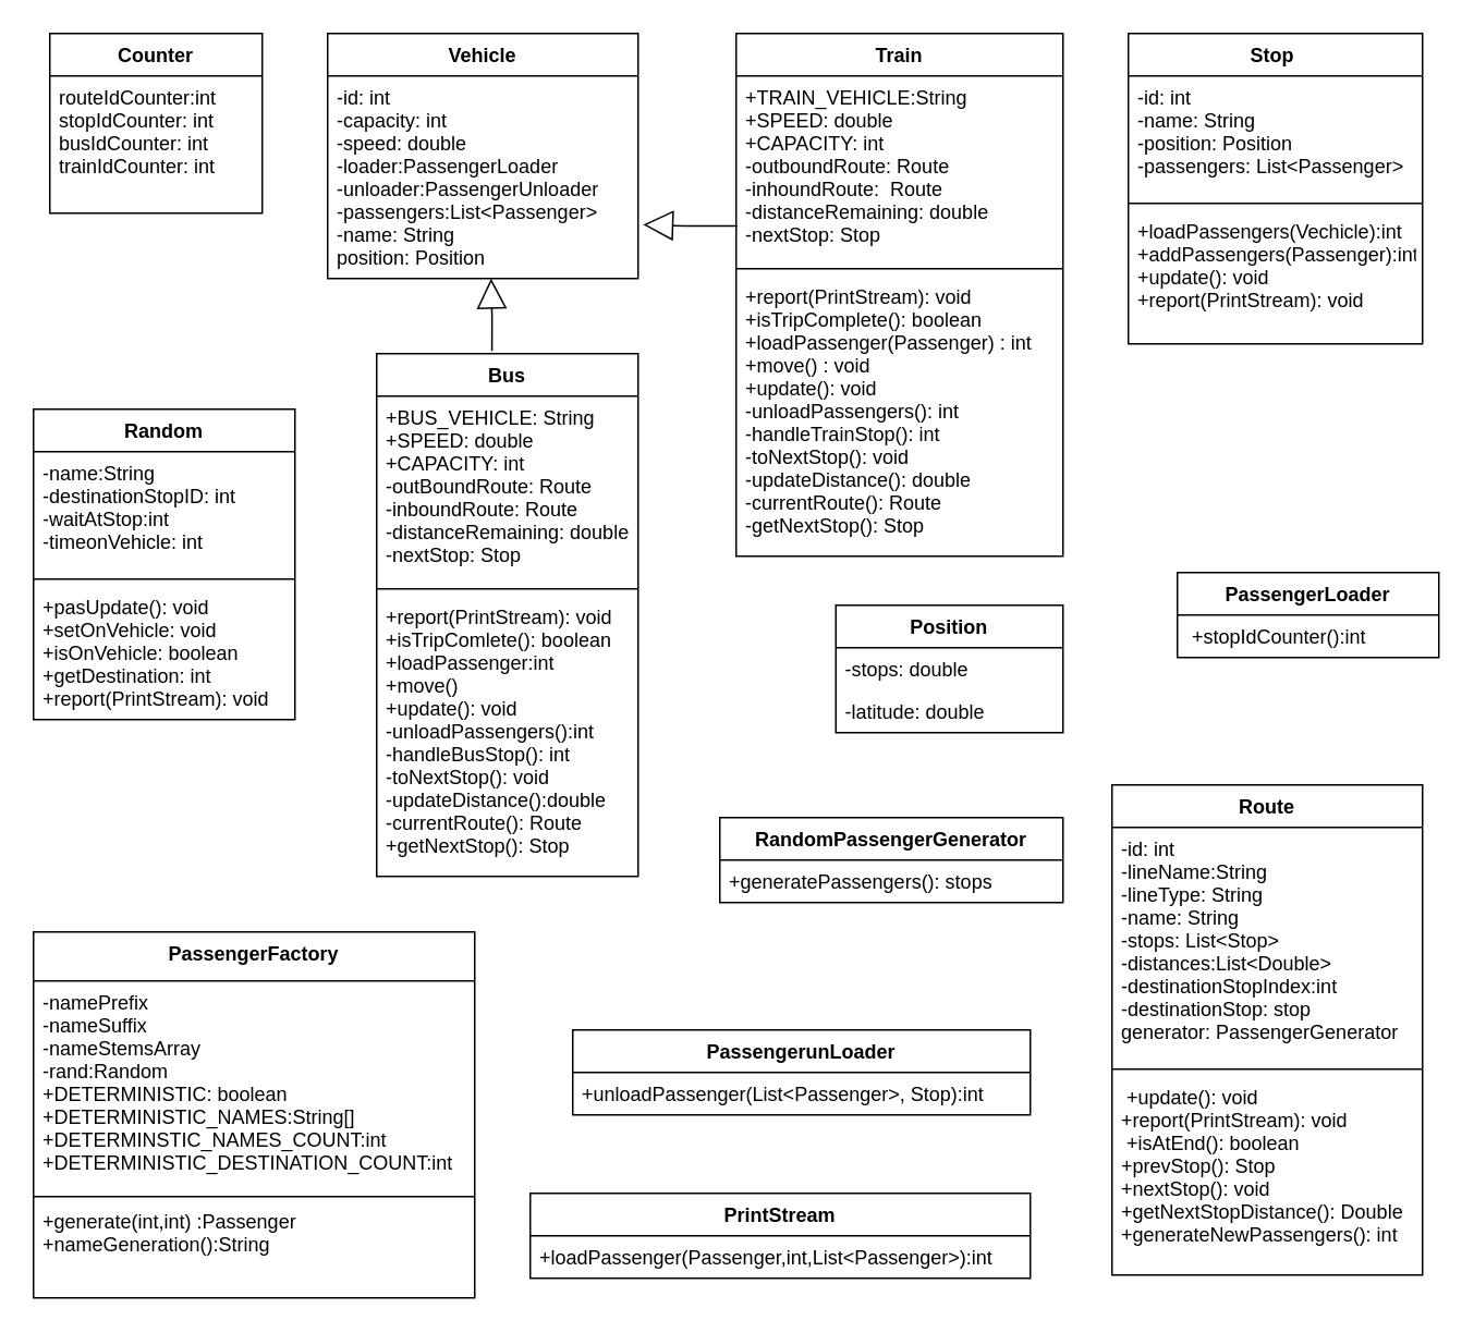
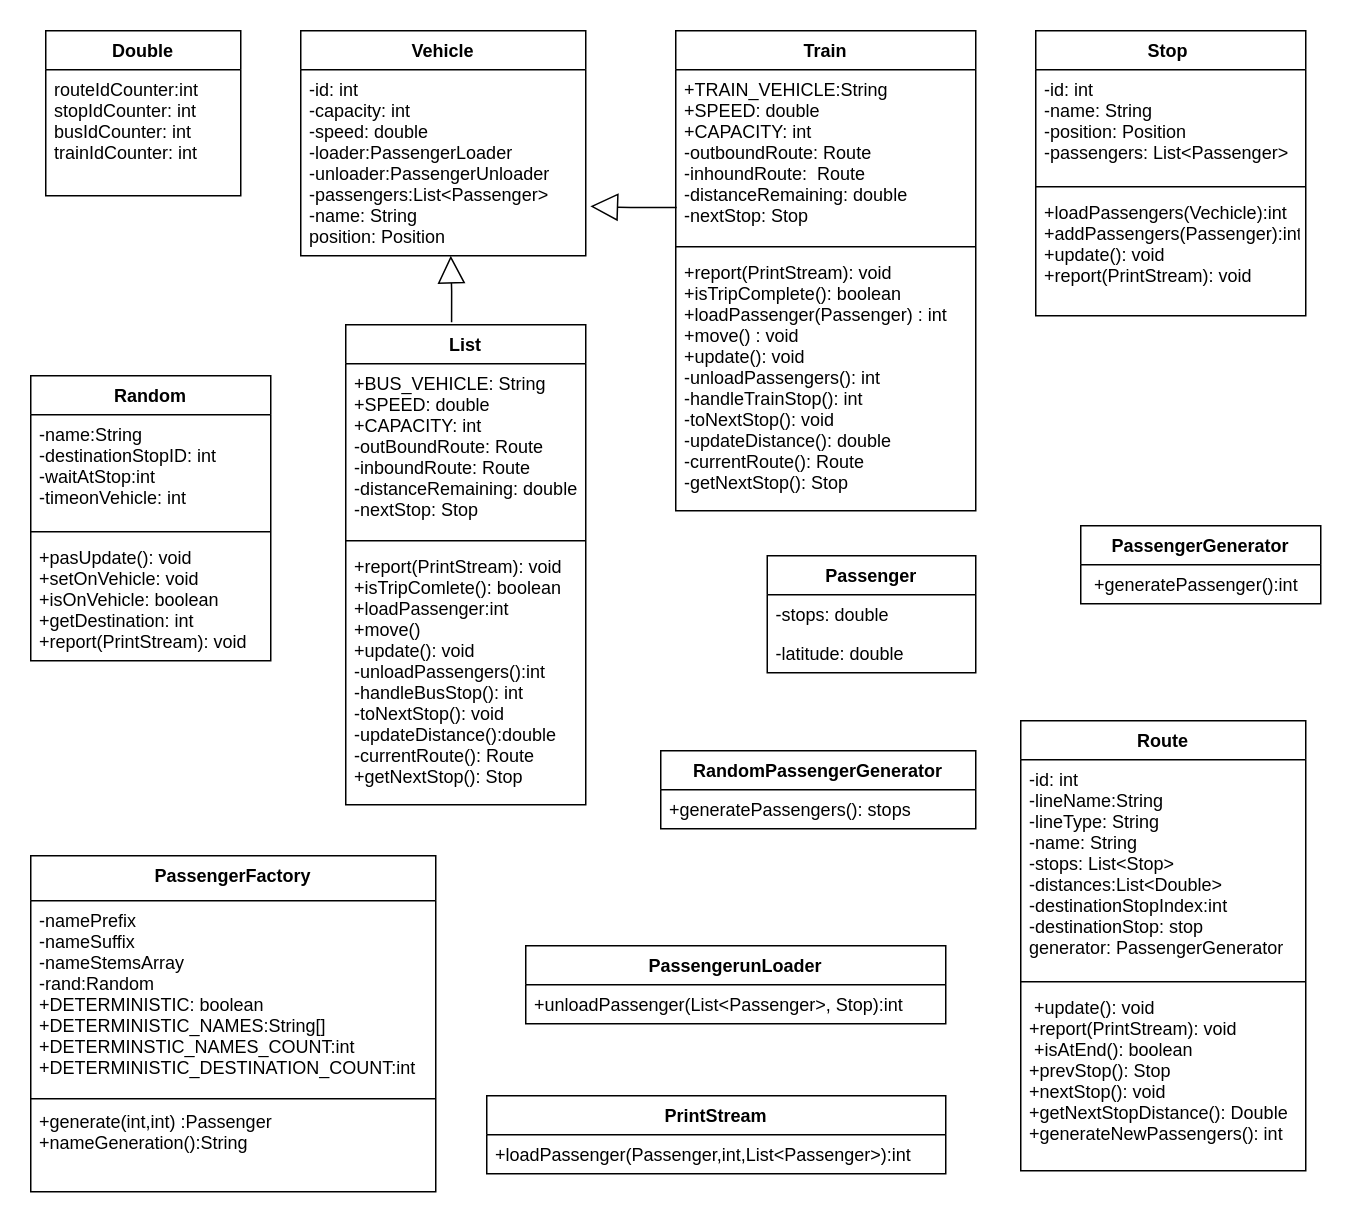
- <mxCell id="31" value="Counter" style="swimlane;fontStyle=1;childLayout=stackLayout;horizontal=1;startSize=26;fillColor=none;horizontalStack=0;resizeParent=1;resizeParentMax=0;resizeLast=0;collapsible=1;marginBottom=0;strokeColor=default;align=center;verticalAlign=middle;" parent="1" vertex="1"><mxGeometry x="30" y="20" width="130" height="110" as="geometry" /></mxCell>
+ <mxCell id="31" value="Double" style="swimlane;fontStyle=1;childLayout=stackLayout;horizontal=1;startSize=26;fillColor=none;horizontalStack=0;resizeParent=1;resizeParentMax=0;resizeLast=0;collapsible=1;marginBottom=0;strokeColor=default;align=center;verticalAlign=middle;" parent="1" vertex="1"><mxGeometry x="30" y="20" width="130" height="110" as="geometry" /></mxCell>
- <mxCell id="33" value="Bus&#10;" style="swimlane;fontStyle=1;align=center;verticalAlign=top;childLayout=stackLayout;horizontal=1;startSize=26;horizontalStack=0;resizeParent=1;resizeParentMax=0;resizeLast=0;collapsible=1;marginBottom=0;" vertex="1" parent="1"><mxGeometry x="230" y="216" width="160" height="320" as="geometry" /></mxCell>
+ <mxCell id="33" value="List&#10;" style="swimlane;fontStyle=1;align=center;verticalAlign=top;childLayout=stackLayout;horizontal=1;startSize=26;horizontalStack=0;resizeParent=1;resizeParentMax=0;resizeLast=0;collapsible=1;marginBottom=0;" vertex="1" parent="1"><mxGeometry x="230" y="216" width="160" height="320" as="geometry" /></mxCell>
- <mxCell id="17" value="PassengerLoader" style="swimlane;fontStyle=1;childLayout=stackLayout;horizontal=1;startSize=26;fillColor=none;horizontalStack=0;resizeParent=1;resizeParentMax=0;resizeLast=0;collapsible=1;marginBottom=0;" parent="1" vertex="1"><mxGeometry x="720" y="350" width="160" height="52" as="geometry" /></mxCell>
+ <mxCell id="17" value="PassengerGenerator" style="swimlane;fontStyle=1;childLayout=stackLayout;horizontal=1;startSize=26;fillColor=none;horizontalStack=0;resizeParent=1;resizeParentMax=0;resizeLast=0;collapsible=1;marginBottom=0;" parent="1" vertex="1"><mxGeometry x="720" y="350" width="160" height="52" as="geometry" /></mxCell>
- <mxCell id="2" value="Position" style="swimlane;fontStyle=1;childLayout=stackLayout;horizontal=1;startSize=26;fillColor=none;horizontalStack=0;resizeParent=1;resizeParentMax=0;resizeLast=0;collapsible=1;marginBottom=0;" parent="1" vertex="1"><mxGeometry x="511" y="370" width="139" height="78" as="geometry" /></mxCell>
+ <mxCell id="2" value="Passenger" style="swimlane;fontStyle=1;childLayout=stackLayout;horizontal=1;startSize=26;fillColor=none;horizontalStack=0;resizeParent=1;resizeParentMax=0;resizeLast=0;collapsible=1;marginBottom=0;" parent="1" vertex="1"><mxGeometry x="511" y="370" width="139" height="78" as="geometry" /></mxCell>
- <mxCell id="18" value=" +stopIdCounter():int" style="text;strokeColor=none;fillColor=none;align=left;verticalAlign=top;spacingLeft=4;spacingRight=4;overflow=hidden;rotatable=0;points=[[0,0.5],[1,0.5]];portConstraint=eastwest;" parent="17" vertex="1"><mxGeometry y="26" width="160" height="26" as="geometry" /></mxCell>
+ <mxCell id="18" value=" +generatePassenger():int" style="text;strokeColor=none;fillColor=none;align=left;verticalAlign=top;spacingLeft=4;spacingRight=4;overflow=hidden;rotatable=0;points=[[0,0.5],[1,0.5]];portConstraint=eastwest;" parent="17" vertex="1"><mxGeometry y="26" width="160" height="26" as="geometry" /></mxCell>
